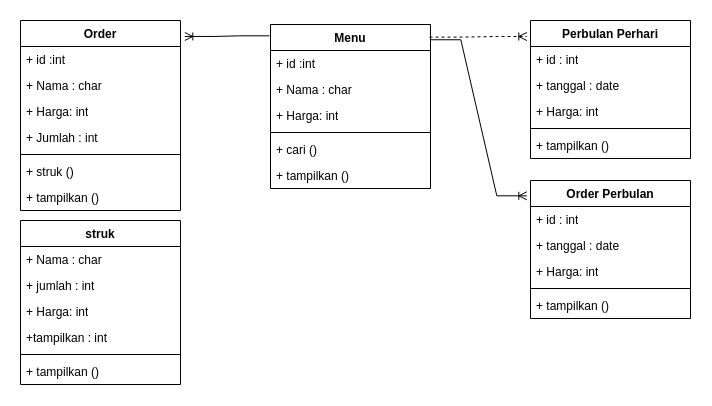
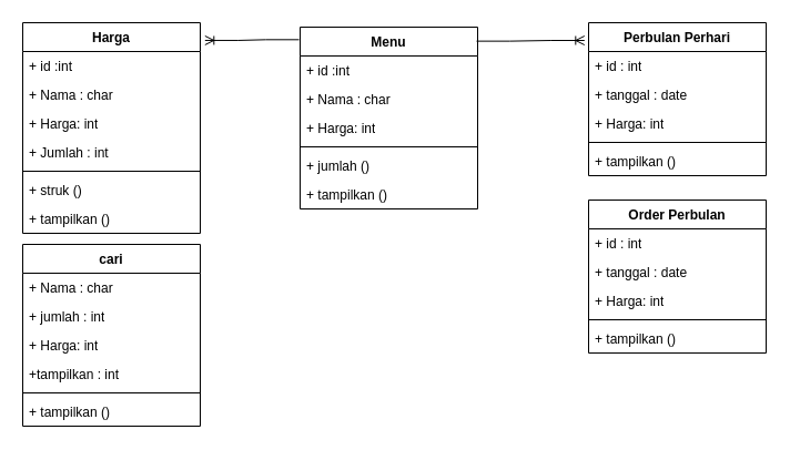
- <mxCell id="21" value="Order" style="swimlane;fontStyle=1;align=center;verticalAlign=top;childLayout=stackLayout;horizontal=1;startSize=26;horizontalStack=0;resizeParent=1;resizeParentMax=0;resizeLast=0;collapsible=1;marginBottom=0;whiteSpace=wrap;html=1;" parent="1" vertex="1"><mxGeometry x="20" y="20" width="160" height="190" as="geometry" /></mxCell>
+ <mxCell id="21" value="Harga" style="swimlane;fontStyle=1;align=center;verticalAlign=top;childLayout=stackLayout;horizontal=1;startSize=26;horizontalStack=0;resizeParent=1;resizeParentMax=0;resizeLast=0;collapsible=1;marginBottom=0;whiteSpace=wrap;html=1;" parent="1" vertex="1"><mxGeometry x="20" y="20" width="160" height="190" as="geometry" /></mxCell>
- <mxCell id="36" value="" style="edgeStyle=entityRelationEdgeStyle;fontSize=12;html=1;endArrow=ERoneToMany;rounded=0;entryX=-0.023;entryY=0.116;entryDx=0;entryDy=0;entryPerimeter=0;exitX=0.994;exitY=0.077;exitDx=0;exitDy=0;exitPerimeter=0;dashed=1;" edge="1" parent="1" source="2" target="9"><mxGeometry width="100" height="100" relative="1" as="geometry"><mxPoint x="410" y="320" as="sourcePoint" /><mxPoint x="510" y="220" as="targetPoint" /></mxGeometry></mxCell>
+ <mxCell id="36" value="" style="edgeStyle=entityRelationEdgeStyle;fontSize=12;html=1;endArrow=ERoneToMany;rounded=0;entryX=-0.023;entryY=0.116;entryDx=0;entryDy=0;entryPerimeter=0;exitX=0.994;exitY=0.077;exitDx=0;exitDy=0;exitPerimeter=0;" edge="1" parent="1" source="2" target="9"><mxGeometry width="100" height="100" relative="1" as="geometry"><mxPoint x="410" y="320" as="sourcePoint" /><mxPoint x="510" y="220" as="targetPoint" /></mxGeometry></mxCell>
- <mxCell id="37" value="" style="edgeStyle=entityRelationEdgeStyle;fontSize=12;html=1;endArrow=ERoneToMany;rounded=0;exitX=1.002;exitY=0.093;exitDx=0;exitDy=0;exitPerimeter=0;entryX=-0.023;entryY=0.111;entryDx=0;entryDy=0;entryPerimeter=0;" edge="1" parent="1" source="2" target="15"><mxGeometry width="100" height="100" relative="1" as="geometry"><mxPoint x="420" y="330" as="sourcePoint" /><mxPoint x="520" y="230" as="targetPoint" /></mxGeometry></mxCell>
- <mxCell id="7" value="+ cari ()" style="text;strokeColor=none;fillColor=none;align=left;verticalAlign=top;spacingLeft=4;spacingRight=4;overflow=hidden;rotatable=0;points=[[0,0.5],[1,0.5]];portConstraint=eastwest;whiteSpace=wrap;html=1;" parent="2" vertex="1"><mxGeometry y="112" width="160" height="26" as="geometry" /></mxCell>
+ <mxCell id="7" value="+ jumlah ()" style="text;strokeColor=none;fillColor=none;align=left;verticalAlign=top;spacingLeft=4;spacingRight=4;overflow=hidden;rotatable=0;points=[[0,0.5],[1,0.5]];portConstraint=eastwest;whiteSpace=wrap;html=1;" parent="2" vertex="1"><mxGeometry y="112" width="160" height="26" as="geometry" /></mxCell>
- <mxCell id="29" value="struk" style="swimlane;fontStyle=1;align=center;verticalAlign=top;childLayout=stackLayout;horizontal=1;startSize=26;horizontalStack=0;resizeParent=1;resizeParentMax=0;resizeLast=0;collapsible=1;marginBottom=0;whiteSpace=wrap;html=1;" vertex="1" parent="1"><mxGeometry x="20" y="220" width="160" height="164" as="geometry" /></mxCell>
+ <mxCell id="29" value="cari" style="swimlane;fontStyle=1;align=center;verticalAlign=top;childLayout=stackLayout;horizontal=1;startSize=26;horizontalStack=0;resizeParent=1;resizeParentMax=0;resizeLast=0;collapsible=1;marginBottom=0;whiteSpace=wrap;html=1;" vertex="1" parent="1"><mxGeometry x="20" y="220" width="160" height="164" as="geometry" /></mxCell>
